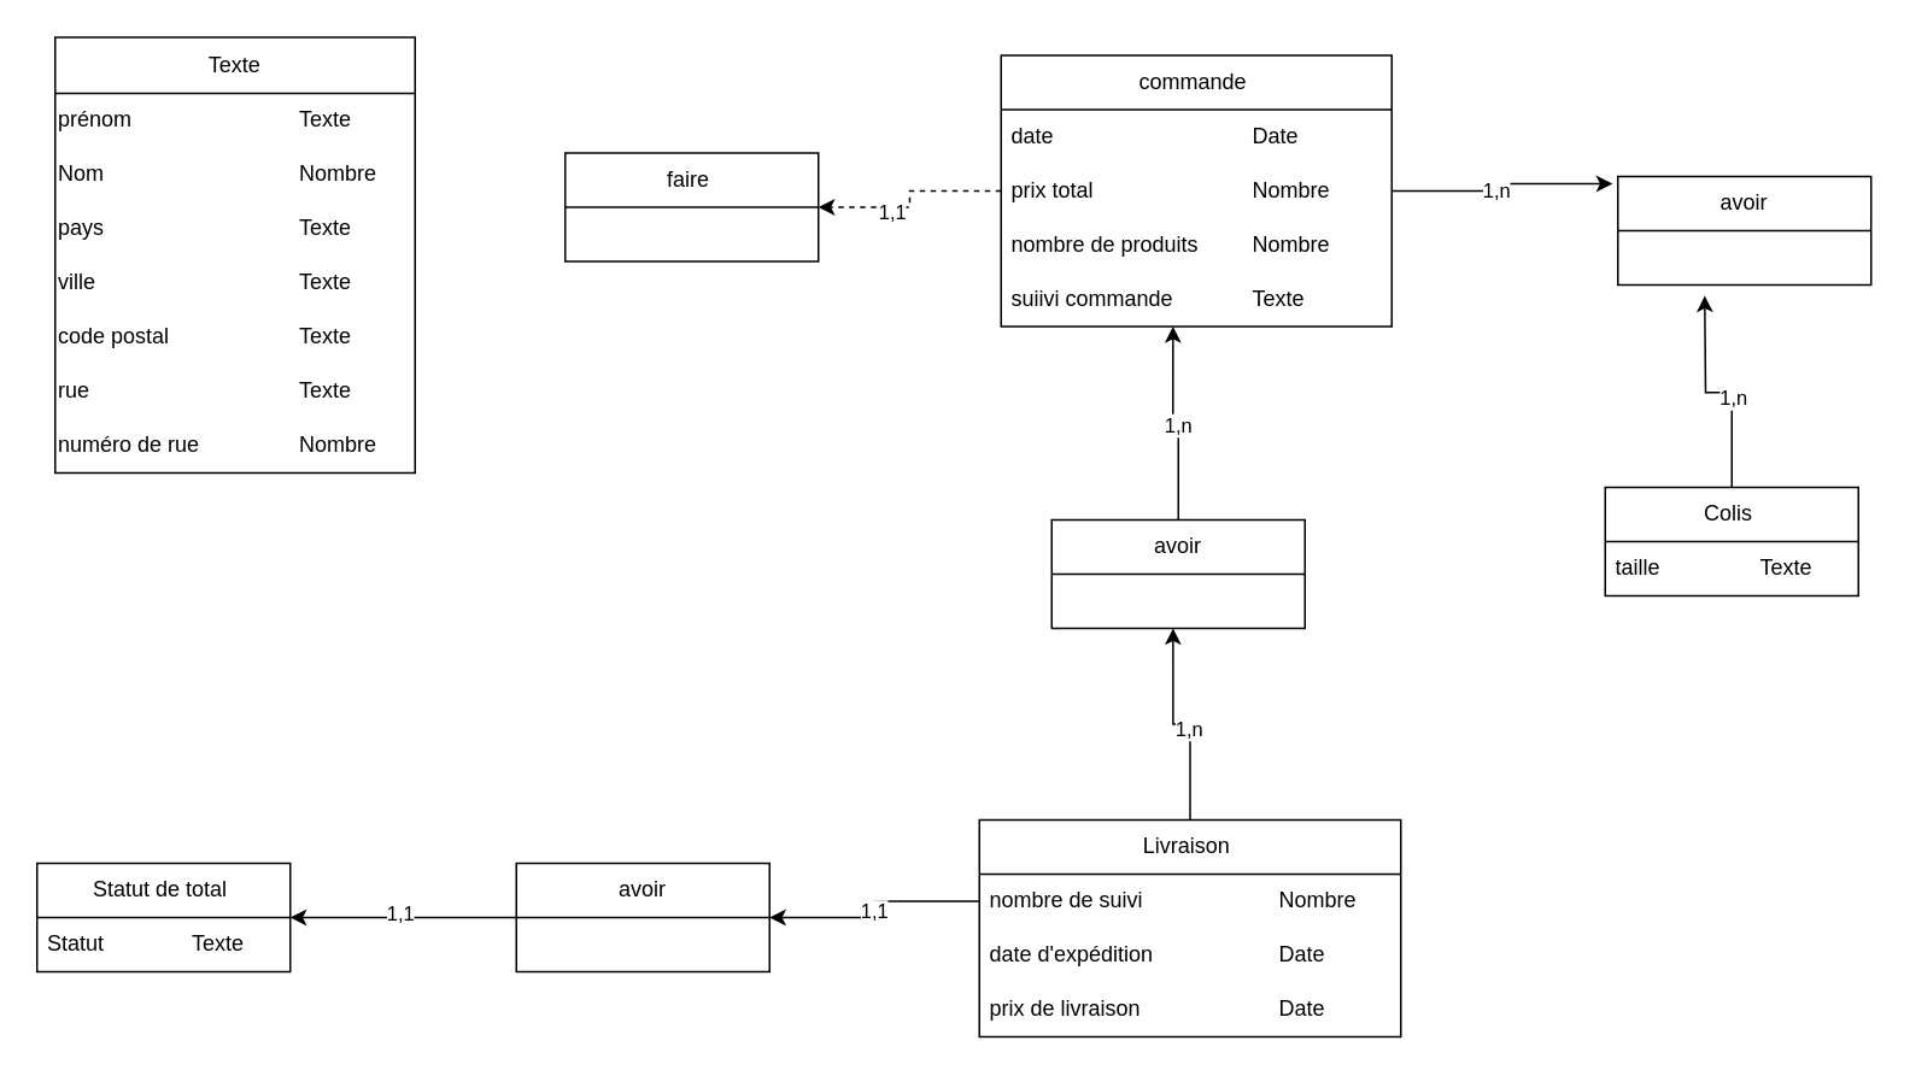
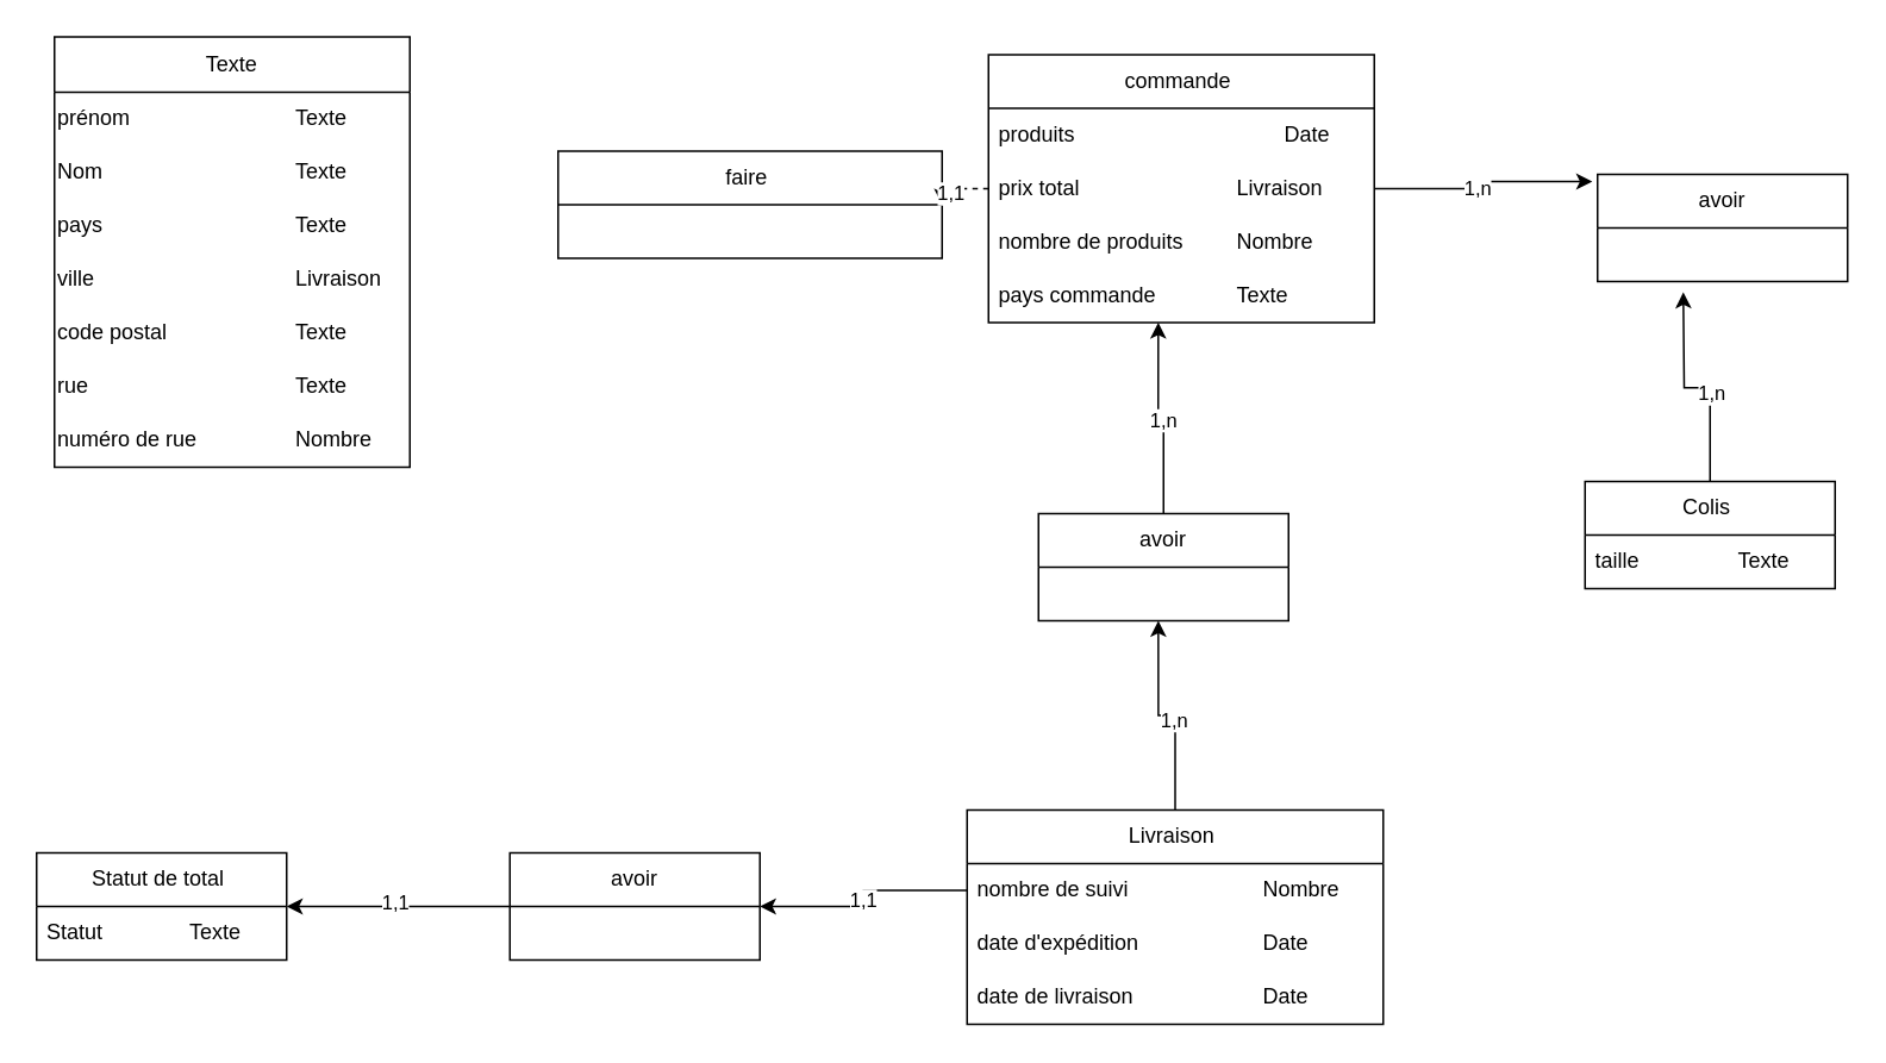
- <mxCell id="11" value="date&lt;span style=&quot;white-space: pre;&quot;&gt;&#09;&lt;/span&gt;&lt;span style=&quot;white-space: pre;&quot;&gt;&#09;&lt;/span&gt;&lt;span style=&quot;white-space: pre;&quot;&gt;&#09;&lt;/span&gt;&lt;span style=&quot;white-space: pre;&quot;&gt;&#09;&lt;span style=&quot;white-space: pre;&quot;&gt;&#09;&lt;/span&gt;D&lt;/span&gt;ate" style="text;strokeColor=none;fillColor=none;align=left;verticalAlign=middle;spacingLeft=4;spacingRight=4;overflow=hidden;points=[[0,0.5],[1,0.5]];portConstraint=eastwest;rotatable=0;whiteSpace=wrap;html=1;" parent="10" vertex="1"><mxGeometry y="30" width="216" height="30" as="geometry" /></mxCell>
+ <mxCell id="11" value="produits&lt;span style=&quot;white-space: pre;&quot;&gt;&#09;&lt;/span&gt;&lt;span style=&quot;white-space: pre;&quot;&gt;&#09;&lt;/span&gt;&lt;span style=&quot;white-space: pre;&quot;&gt;&#09;&lt;/span&gt;&lt;span style=&quot;white-space: pre;&quot;&gt;&#09;&lt;span style=&quot;white-space: pre;&quot;&gt;&#09;&lt;/span&gt;D&lt;/span&gt;ate" style="text;strokeColor=none;fillColor=none;align=left;verticalAlign=middle;spacingLeft=4;spacingRight=4;overflow=hidden;points=[[0,0.5],[1,0.5]];portConstraint=eastwest;rotatable=0;whiteSpace=wrap;html=1;" parent="10" vertex="1"><mxGeometry y="30" width="216" height="30" as="geometry" /></mxCell>
- <mxCell id="4" value="Nom&lt;span style=&quot;white-space: pre;&quot;&gt;&#09;&lt;/span&gt;&lt;span style=&quot;white-space: pre;&quot;&gt;&#09;&lt;/span&gt;&lt;span style=&quot;white-space: pre;&quot;&gt;&#09;&lt;/span&gt;&lt;span style=&quot;white-space: pre;&quot;&gt;&#09;&lt;/span&gt;Nombre&amp;nbsp;" style="text;html=1;align=left;verticalAlign=middle;whiteSpace=wrap;rounded=0;" parent="2" vertex="1"><mxGeometry y="61" width="199" height="30" as="geometry" /></mxCell>
+ <mxCell id="4" value="Nom&lt;span style=&quot;white-space: pre;&quot;&gt;&#09;&lt;/span&gt;&lt;span style=&quot;white-space: pre;&quot;&gt;&#09;&lt;/span&gt;&lt;span style=&quot;white-space: pre;&quot;&gt;&#09;&lt;/span&gt;&lt;span style=&quot;white-space: pre;&quot;&gt;&#09;&lt;/span&gt;Texte&amp;nbsp;" style="text;html=1;align=left;verticalAlign=middle;whiteSpace=wrap;rounded=0;" parent="2" vertex="1"><mxGeometry y="61" width="199" height="30" as="geometry" /></mxCell>
- <mxCell id="12" value="prix total&lt;span style=&quot;white-space: pre;&quot;&gt;&#09;&lt;/span&gt;&lt;span style=&quot;white-space: pre;&quot;&gt;&#09;&lt;/span&gt;&lt;span style=&quot;white-space: pre;&quot;&gt;&#09;&lt;span style=&quot;white-space: pre;&quot;&gt;&#09;&lt;/span&gt;&lt;/span&gt;Nombre" style="text;strokeColor=none;fillColor=none;align=left;verticalAlign=middle;spacingLeft=4;spacingRight=4;overflow=hidden;points=[[0,0.5],[1,0.5]];portConstraint=eastwest;rotatable=0;whiteSpace=wrap;html=1;" parent="10" vertex="1"><mxGeometry y="60" width="216" height="30" as="geometry" /></mxCell>
+ <mxCell id="12" value="prix total&lt;span style=&quot;white-space: pre;&quot;&gt;&#09;&lt;/span&gt;&lt;span style=&quot;white-space: pre;&quot;&gt;&#09;&lt;/span&gt;&lt;span style=&quot;white-space: pre;&quot;&gt;&#09;&lt;span style=&quot;white-space: pre;&quot;&gt;&#09;&lt;/span&gt;&lt;/span&gt;Livraison" style="text;strokeColor=none;fillColor=none;align=left;verticalAlign=middle;spacingLeft=4;spacingRight=4;overflow=hidden;points=[[0,0.5],[1,0.5]];portConstraint=eastwest;rotatable=0;whiteSpace=wrap;html=1;" parent="10" vertex="1"><mxGeometry y="60" width="216" height="30" as="geometry" /></mxCell>
- <mxCell id="27" value="faire&amp;nbsp;" style="swimlane;fontStyle=0;childLayout=stackLayout;horizontal=1;startSize=30;horizontalStack=0;resizeParent=1;resizeParentMax=0;resizeLast=0;collapsible=1;marginBottom=0;whiteSpace=wrap;html=1;" vertex="1" parent="1"><mxGeometry x="312" y="84" width="140" height="60" as="geometry" /></mxCell>
+ <mxCell id="27" value="faire&amp;nbsp;" style="swimlane;fontStyle=0;childLayout=stackLayout;horizontal=1;startSize=30;horizontalStack=0;resizeParent=1;resizeParentMax=0;resizeLast=0;collapsible=1;marginBottom=0;whiteSpace=wrap;html=1;" vertex="1" parent="1"><mxGeometry x="312" y="84" width="215" height="60" as="geometry" /></mxCell>
- <mxCell id="6" value="&lt;font style=&quot;vertical-align: inherit;&quot;&gt;&lt;font style=&quot;vertical-align: inherit;&quot;&gt;&lt;font style=&quot;vertical-align: inherit;&quot;&gt;&lt;font style=&quot;vertical-align: inherit;&quot;&gt;ville&lt;span style=&quot;white-space: pre;&quot;&gt;&#09;&lt;/span&gt;&lt;span style=&quot;white-space: pre;&quot;&gt;&#09;&lt;/span&gt;&lt;span style=&quot;white-space: pre;&quot;&gt;&#09;&lt;/span&gt;&lt;span style=&quot;white-space: pre;&quot;&gt;&#09;&lt;/span&gt;&lt;span style=&quot;white-space: pre;&quot;&gt;&#09;&lt;/span&gt;&lt;/font&gt;&lt;/font&gt;&lt;/font&gt;&lt;/font&gt;Texte&amp;nbsp;" style="text;html=1;align=left;verticalAlign=middle;whiteSpace=wrap;rounded=0;" parent="2" vertex="1"><mxGeometry y="121" width="199" height="30" as="geometry" /></mxCell>
+ <mxCell id="6" value="&lt;font style=&quot;vertical-align: inherit;&quot;&gt;&lt;font style=&quot;vertical-align: inherit;&quot;&gt;&lt;font style=&quot;vertical-align: inherit;&quot;&gt;&lt;font style=&quot;vertical-align: inherit;&quot;&gt;ville&lt;span style=&quot;white-space: pre;&quot;&gt;&#09;&lt;/span&gt;&lt;span style=&quot;white-space: pre;&quot;&gt;&#09;&lt;/span&gt;&lt;span style=&quot;white-space: pre;&quot;&gt;&#09;&lt;/span&gt;&lt;span style=&quot;white-space: pre;&quot;&gt;&#09;&lt;/span&gt;&lt;span style=&quot;white-space: pre;&quot;&gt;&#09;&lt;/span&gt;&lt;/font&gt;&lt;/font&gt;&lt;/font&gt;&lt;/font&gt;Livraison&amp;nbsp;" style="text;html=1;align=left;verticalAlign=middle;whiteSpace=wrap;rounded=0;" parent="2" vertex="1"><mxGeometry y="121" width="199" height="30" as="geometry" /></mxCell>
- <mxCell id="14" value="suiivi commande&lt;span style=&quot;white-space: pre;&quot;&gt;&#09;&lt;/span&gt;&lt;span style=&quot;white-space: pre;&quot;&gt;&#09;&lt;/span&gt;Texte&amp;nbsp;&amp;nbsp;" style="text;strokeColor=none;fillColor=none;align=left;verticalAlign=middle;spacingLeft=4;spacingRight=4;overflow=hidden;points=[[0,0.5],[1,0.5]];portConstraint=eastwest;rotatable=0;whiteSpace=wrap;html=1;" parent="10" vertex="1"><mxGeometry y="120" width="216" height="30" as="geometry" /></mxCell>
+ <mxCell id="14" value="pays commande&lt;span style=&quot;white-space: pre;&quot;&gt;&#09;&lt;/span&gt;&lt;span style=&quot;white-space: pre;&quot;&gt;&#09;&lt;/span&gt;Texte&amp;nbsp;&amp;nbsp;" style="text;strokeColor=none;fillColor=none;align=left;verticalAlign=middle;spacingLeft=4;spacingRight=4;overflow=hidden;points=[[0,0.5],[1,0.5]];portConstraint=eastwest;rotatable=0;whiteSpace=wrap;html=1;" parent="10" vertex="1"><mxGeometry y="120" width="216" height="30" as="geometry" /></mxCell>
- <mxCell id="18" value="prix de livraison&lt;span style=&quot;white-space: pre;&quot;&gt;&#09;&lt;/span&gt;&lt;span style=&quot;white-space: pre;&quot;&gt;&#09;&lt;/span&gt;&lt;span style=&quot;white-space: pre;&quot;&gt;&#09;&lt;/span&gt;Date&amp;nbsp;&amp;nbsp;" style="text;strokeColor=none;fillColor=none;align=left;verticalAlign=middle;spacingLeft=4;spacingRight=4;overflow=hidden;points=[[0,0.5],[1,0.5]];portConstraint=eastwest;rotatable=0;whiteSpace=wrap;html=1;" parent="15" vertex="1"><mxGeometry y="90" width="233" height="30" as="geometry" /></mxCell>
+ <mxCell id="18" value="date de livraison&lt;span style=&quot;white-space: pre;&quot;&gt;&#09;&lt;/span&gt;&lt;span style=&quot;white-space: pre;&quot;&gt;&#09;&lt;/span&gt;&lt;span style=&quot;white-space: pre;&quot;&gt;&#09;&lt;/span&gt;Date&amp;nbsp;&amp;nbsp;" style="text;strokeColor=none;fillColor=none;align=left;verticalAlign=middle;spacingLeft=4;spacingRight=4;overflow=hidden;points=[[0,0.5],[1,0.5]];portConstraint=eastwest;rotatable=0;whiteSpace=wrap;html=1;" parent="15" vertex="1"><mxGeometry y="90" width="233" height="30" as="geometry" /></mxCell>
